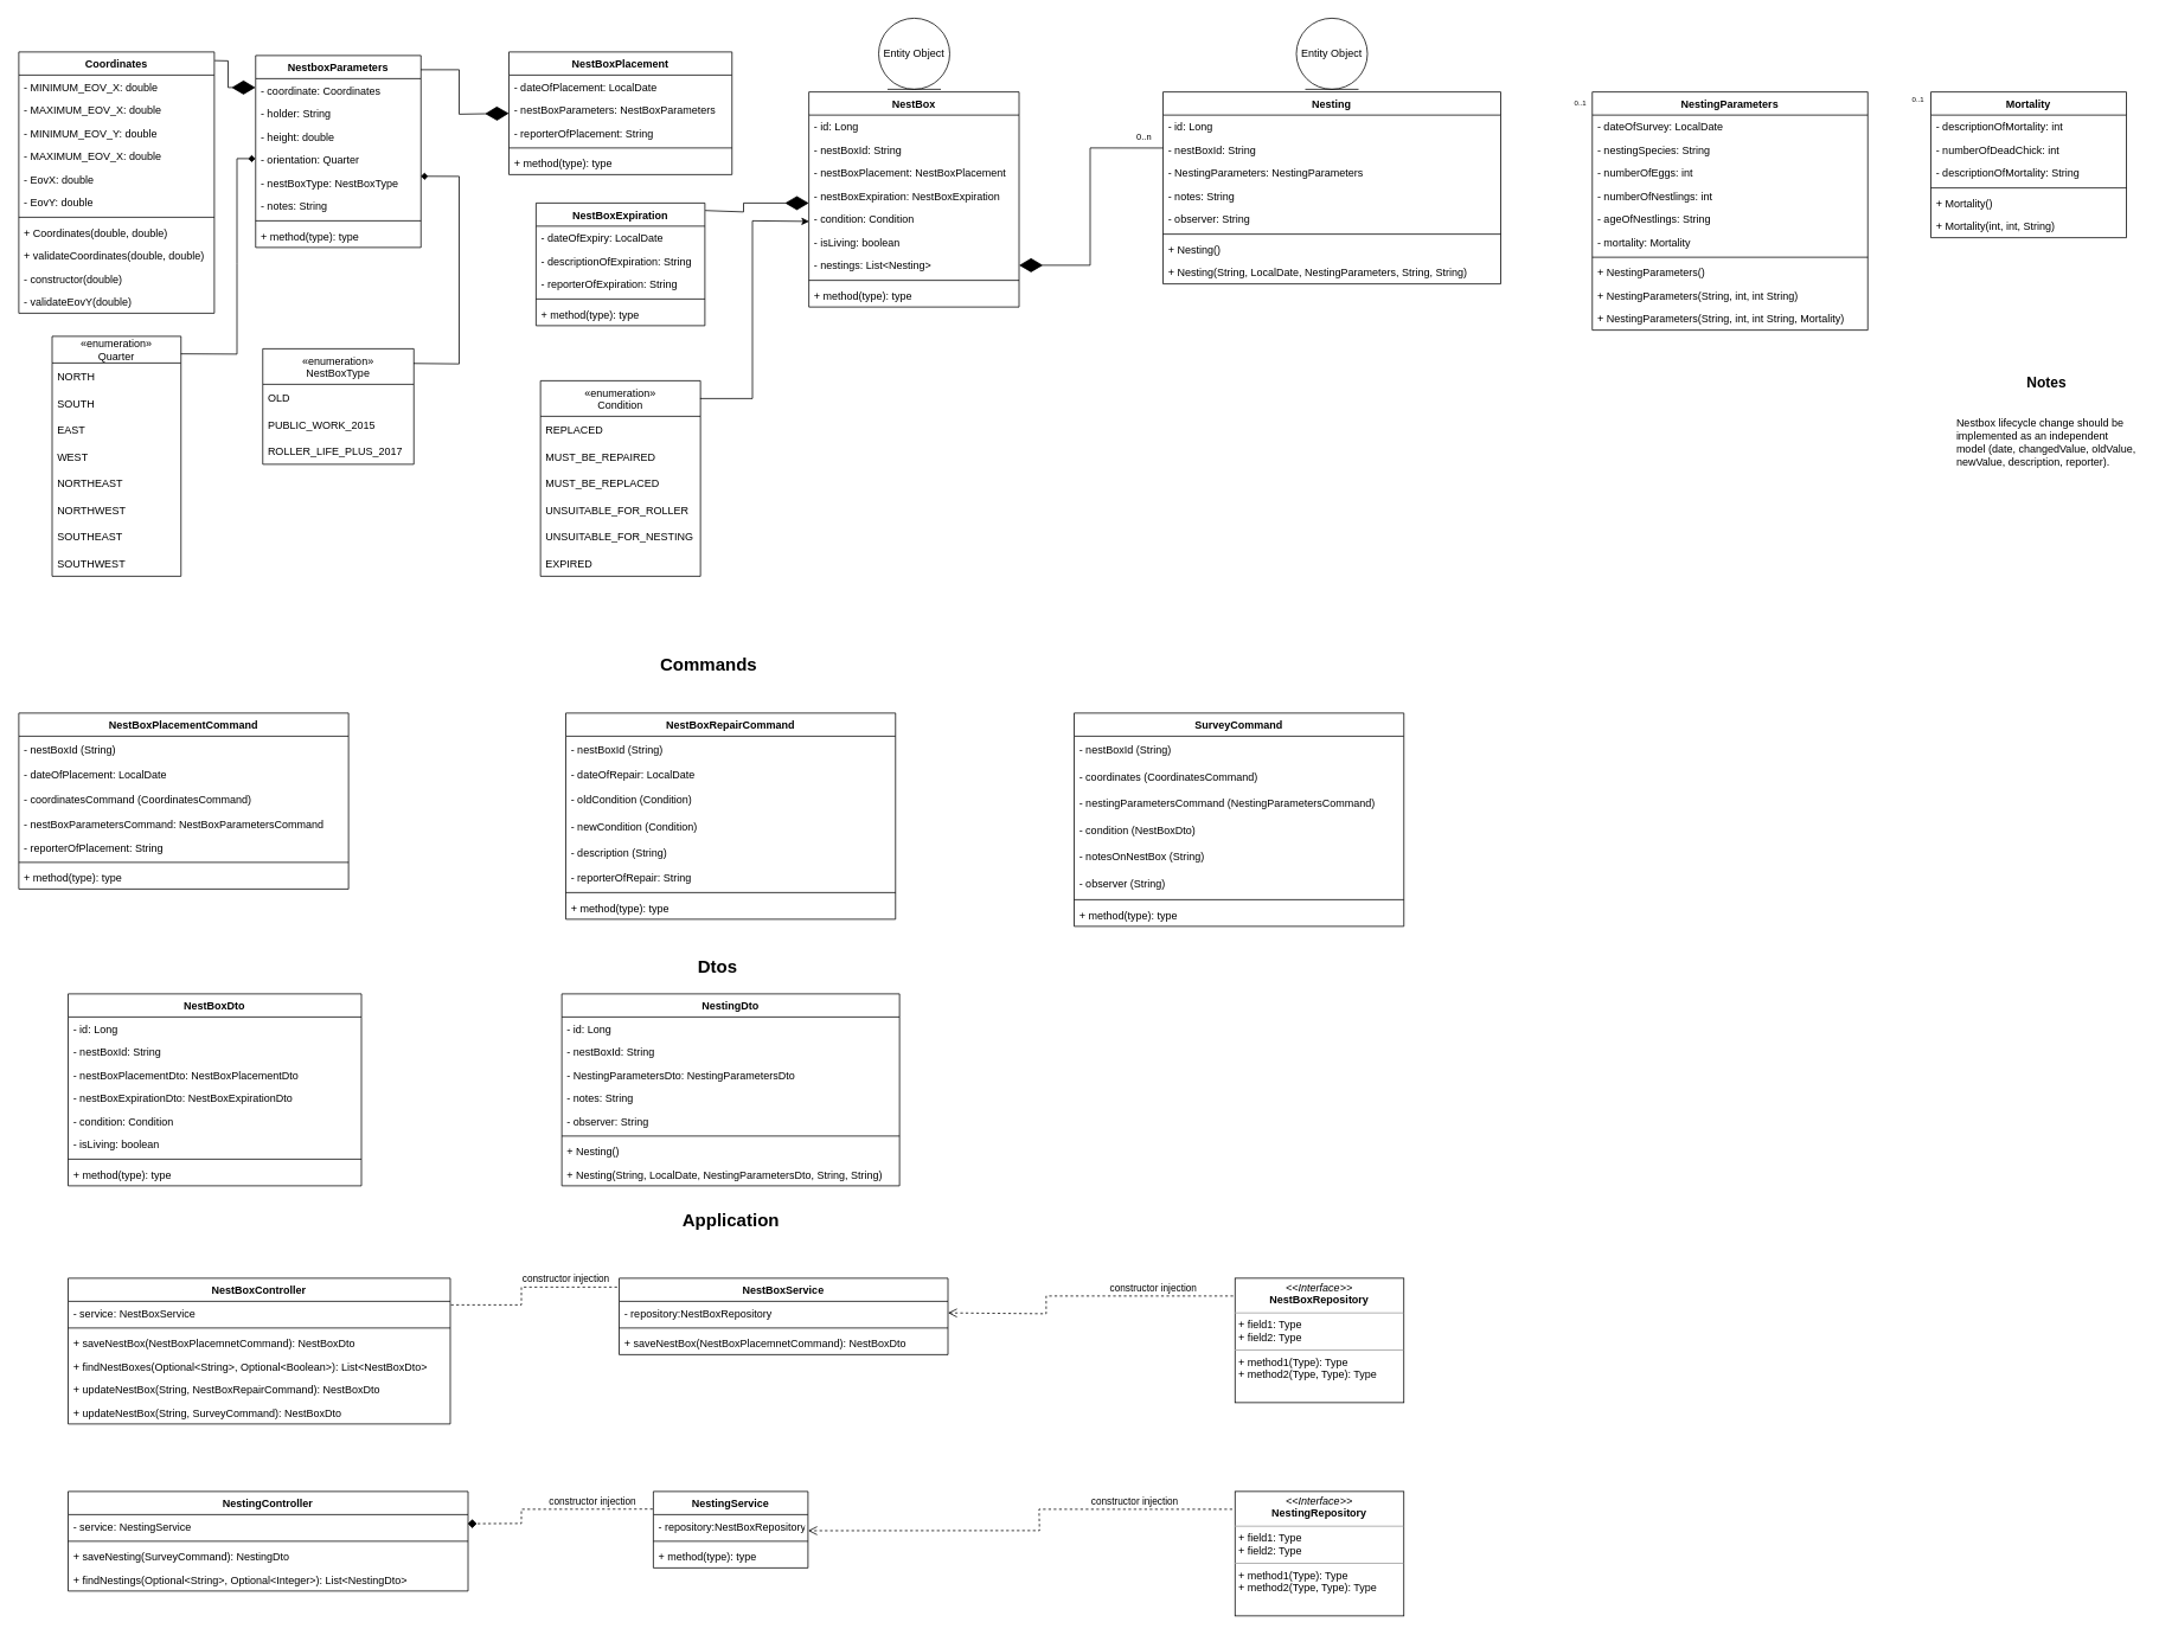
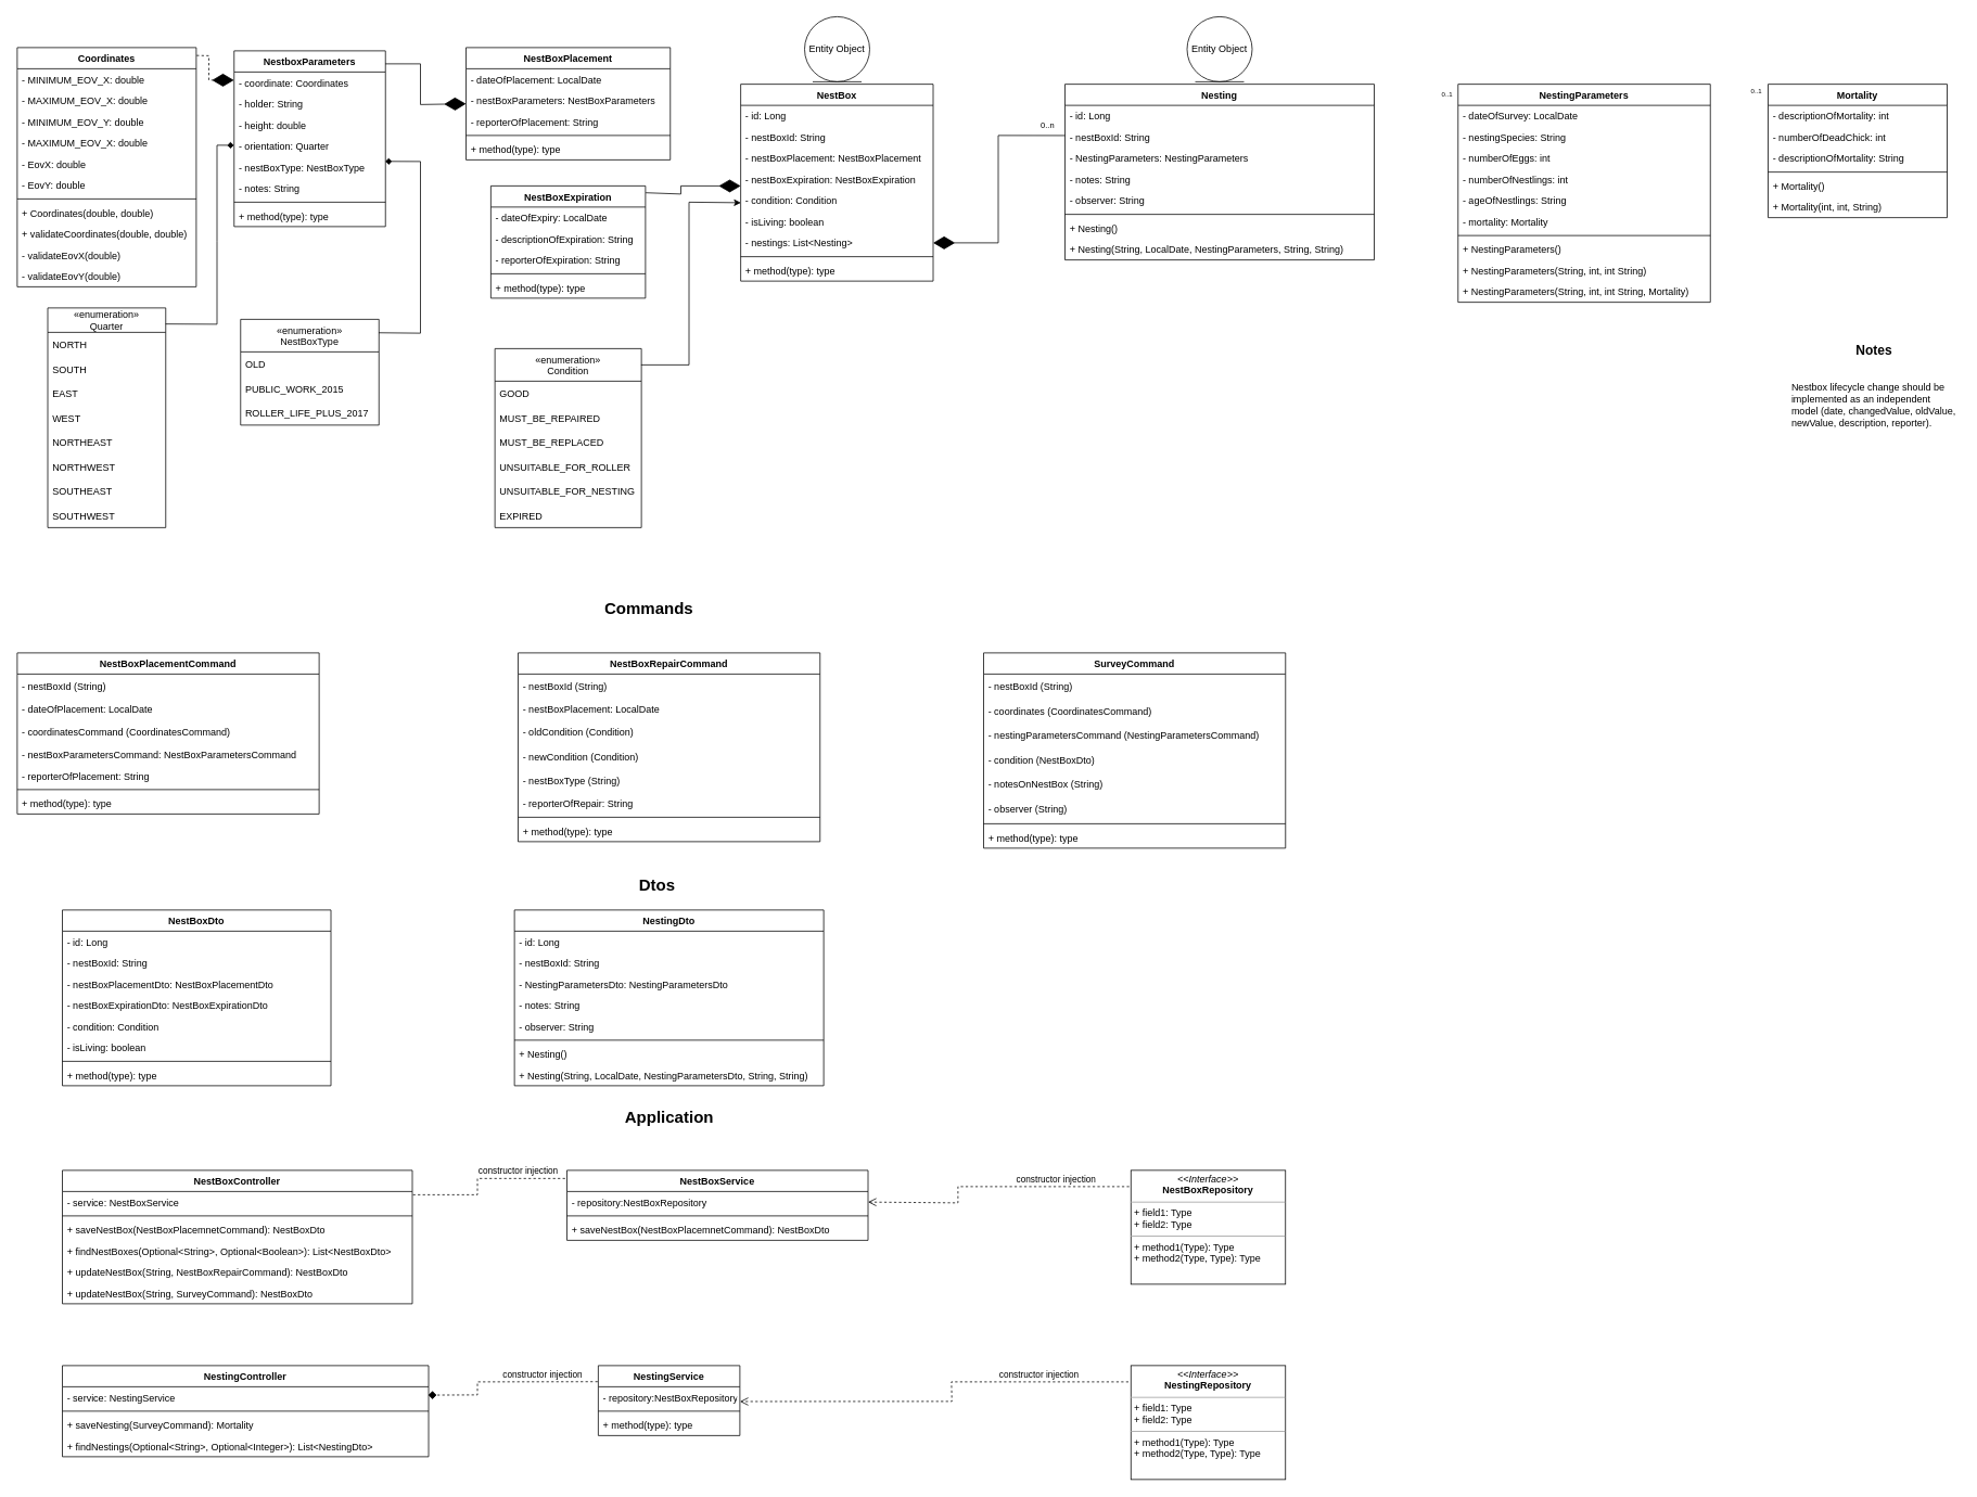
- <mxCell id="177" value="" style="endArrow=diamondThin;endFill=1;endSize=24;html=1;rounded=0;fontSize=10;entryX=-0.001;entryY=0.385;entryDx=0;entryDy=0;entryPerimeter=0;exitX=1.002;exitY=0.033;exitDx=0;exitDy=0;exitPerimeter=0;" parent="1" source="23" target="77" edge="1"><mxGeometry width="160" relative="1" as="geometry"><mxPoint x="246" y="68" as="sourcePoint" /><mxPoint x="336" y="117.128" as="targetPoint" /><Array as="points"><mxPoint x="256" y="68" /><mxPoint x="256" y="98" /></Array></mxGeometry></mxCell>
+ <mxCell id="177" value="" style="endArrow=diamondThin;endFill=1;endSize=24;html=1;rounded=0;fontSize=10;entryX=-0.001;entryY=0.385;entryDx=0;entryDy=0;entryPerimeter=0;exitX=1.002;exitY=0.033;exitDx=0;exitDy=0;exitPerimeter=0;dashed=1;" parent="1" source="23" target="77" edge="1"><mxGeometry width="160" relative="1" as="geometry"><mxPoint x="246" y="68" as="sourcePoint" /><mxPoint x="336" y="117.128" as="targetPoint" /><Array as="points"><mxPoint x="256" y="68" /><mxPoint x="256" y="98" /></Array></mxGeometry></mxCell>
- <mxCell id="33" value="- constructor(double)" style="text;strokeColor=none;fillColor=none;align=left;verticalAlign=top;spacingLeft=4;spacingRight=4;overflow=hidden;rotatable=0;points=[[0,0.5],[1,0.5]];portConstraint=eastwest;labelBackgroundColor=none;fontSize=12;" parent="23" vertex="1"><mxGeometry y="242" width="220" height="26" as="geometry" /></mxCell>
+ <mxCell id="33" value="- validateEovX(double)" style="text;strokeColor=none;fillColor=none;align=left;verticalAlign=top;spacingLeft=4;spacingRight=4;overflow=hidden;rotatable=0;points=[[0,0.5],[1,0.5]];portConstraint=eastwest;labelBackgroundColor=none;fontSize=12;" parent="23" vertex="1"><mxGeometry y="242" width="220" height="26" as="geometry" /></mxCell>
- <mxCell id="16" value="REPLACED" style="text;strokeColor=none;fillColor=none;align=left;verticalAlign=middle;spacingLeft=4;spacingRight=4;overflow=hidden;points=[[0,0.5],[1,0.5]];portConstraint=eastwest;rotatable=0;labelBackgroundColor=none;fontSize=12;" parent="15" vertex="1"><mxGeometry y="40" width="180" height="30" as="geometry" /></mxCell>
+ <mxCell id="16" value="GOOD" style="text;strokeColor=none;fillColor=none;align=left;verticalAlign=middle;spacingLeft=4;spacingRight=4;overflow=hidden;points=[[0,0.5],[1,0.5]];portConstraint=eastwest;rotatable=0;labelBackgroundColor=none;fontSize=12;" parent="15" vertex="1"><mxGeometry y="40" width="180" height="30" as="geometry" /></mxCell>
- <mxCell id="108" value="- dateOfRepair: LocalDate" style="text;strokeColor=none;fillColor=none;align=left;verticalAlign=top;spacingLeft=4;spacingRight=4;overflow=hidden;rotatable=0;points=[[0,0.5],[1,0.5]];portConstraint=eastwest;" parent="106" vertex="1"><mxGeometry y="56" width="371" height="26" as="geometry" /></mxCell>
+ <mxCell id="108" value="- nestBoxPlacement: LocalDate" style="text;strokeColor=none;fillColor=none;align=left;verticalAlign=top;spacingLeft=4;spacingRight=4;overflow=hidden;rotatable=0;points=[[0,0.5],[1,0.5]];portConstraint=eastwest;" parent="106" vertex="1"><mxGeometry y="56" width="371" height="26" as="geometry" /></mxCell>
- <mxCell id="111" value="- description (String)" style="text;strokeColor=none;fillColor=none;align=left;verticalAlign=middle;spacingLeft=4;spacingRight=4;overflow=hidden;points=[[0,0.5],[1,0.5]];portConstraint=eastwest;rotatable=0;labelBackgroundColor=none;fontSize=12;" parent="106" vertex="1"><mxGeometry y="142" width="371" height="30" as="geometry" /></mxCell>
+ <mxCell id="111" value="- nestBoxType (String)" style="text;strokeColor=none;fillColor=none;align=left;verticalAlign=middle;spacingLeft=4;spacingRight=4;overflow=hidden;points=[[0,0.5],[1,0.5]];portConstraint=eastwest;rotatable=0;labelBackgroundColor=none;fontSize=12;" parent="106" vertex="1"><mxGeometry y="142" width="371" height="30" as="geometry" /></mxCell>
- <mxCell id="163" value="+ saveNesting(SurveyCommand): NestingDto" style="text;strokeColor=none;fillColor=none;align=left;verticalAlign=top;spacingLeft=4;spacingRight=4;overflow=hidden;rotatable=0;points=[[0,0.5],[1,0.5]];portConstraint=eastwest;" parent="160" vertex="1"><mxGeometry y="60" width="450" height="26" as="geometry" /></mxCell>
+ <mxCell id="163" value="+ saveNesting(SurveyCommand): Mortality" style="text;strokeColor=none;fillColor=none;align=left;verticalAlign=top;spacingLeft=4;spacingRight=4;overflow=hidden;rotatable=0;points=[[0,0.5],[1,0.5]];portConstraint=eastwest;" parent="160" vertex="1"><mxGeometry y="60" width="450" height="26" as="geometry" /></mxCell>
